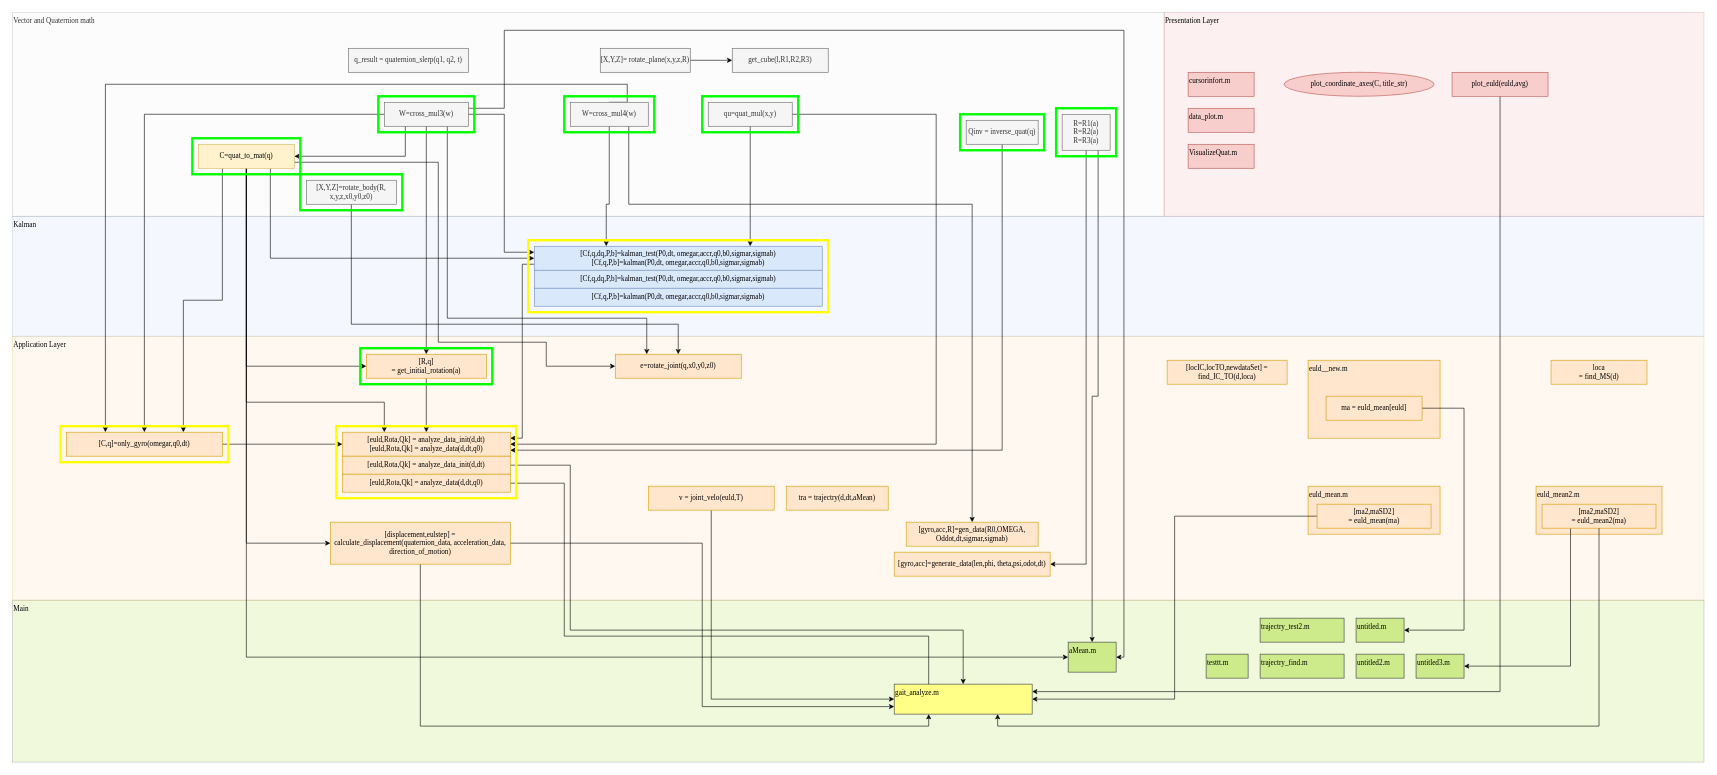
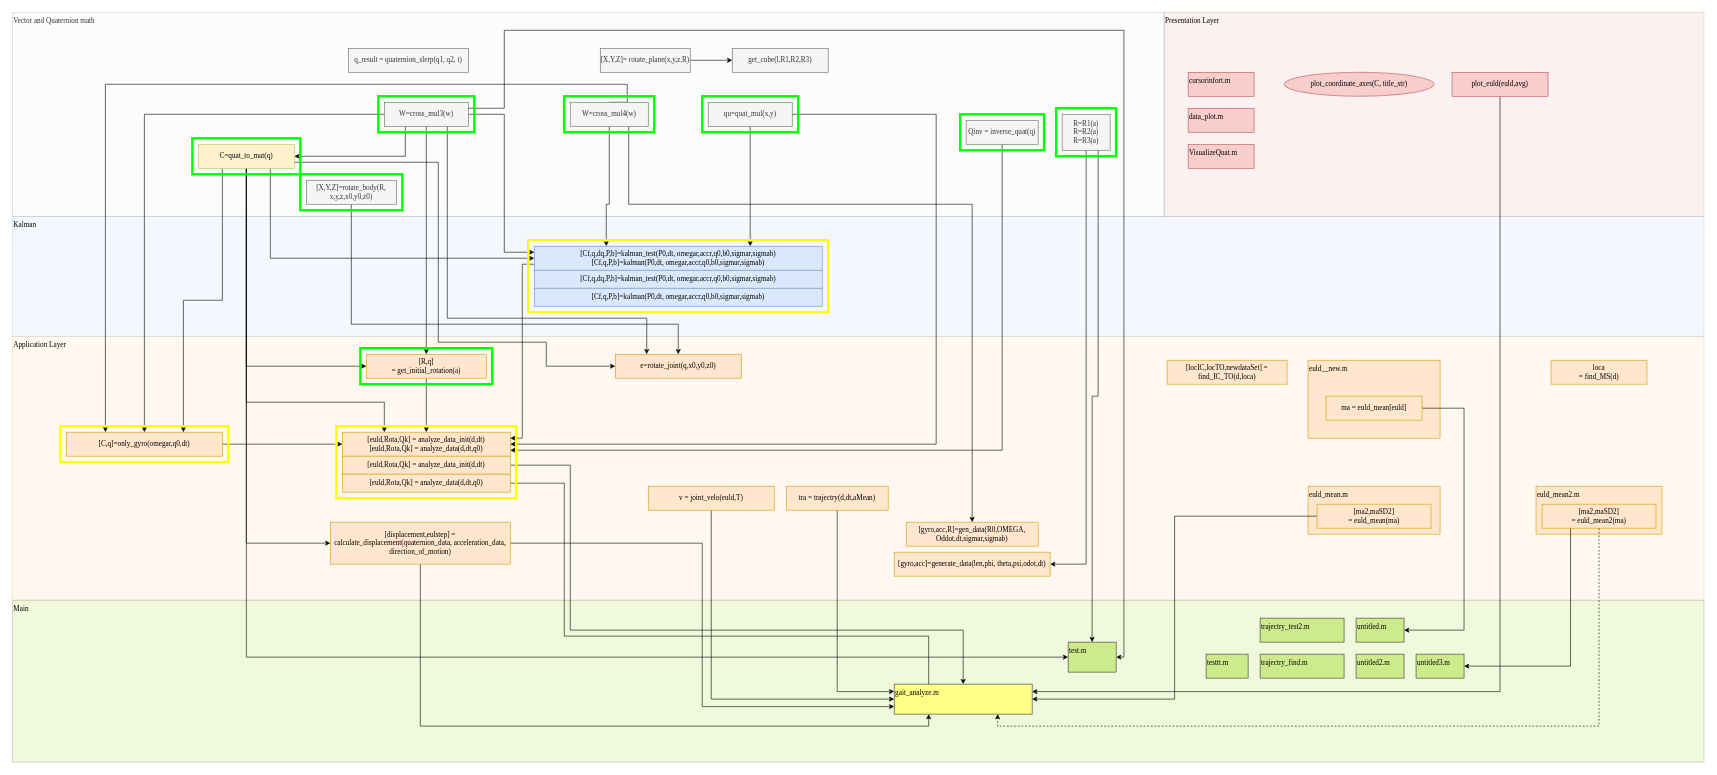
- <mxCell id="81" value="&lt;p style=&quot;margin-top: 0pt; margin-bottom: 0pt; margin-left: 0in; direction: ltr; unicode-bidi: embed; word-break: normal; font-size: 12px;&quot;&gt;&lt;span style=&quot;font-size: 12px;&quot;&gt;aMean.m&lt;/span&gt;&lt;/p&gt;" style="rounded=0;whiteSpace=wrap;html=1;fontFamily=Consolas;fontSize=12;verticalAlign=top;align=left;fillColor=#cdeb8b;strokeColor=#36393d;" vertex="1" parent="1"><mxGeometry x="1780" y="1070" width="80" height="50" as="geometry" /></mxCell>
+ <mxCell id="81" value="&lt;p style=&quot;margin-top: 0pt; margin-bottom: 0pt; margin-left: 0in; direction: ltr; unicode-bidi: embed; word-break: normal; font-size: 12px;&quot;&gt;&lt;span style=&quot;font-size: 12px;&quot;&gt;test.m&lt;/span&gt;&lt;/p&gt;" style="rounded=0;whiteSpace=wrap;html=1;fontFamily=Consolas;fontSize=12;verticalAlign=top;align=left;fillColor=#cdeb8b;strokeColor=#36393d;" vertex="1" parent="1"><mxGeometry x="1780" y="1070" width="80" height="50" as="geometry" /></mxCell>
+ <mxCell id="55" style="edgeStyle=orthogonalEdgeStyle;rounded=0;orthogonalLoop=1;jettySize=auto;html=1;exitX=0.5;exitY=1;exitDx=0;exitDy=0;entryX=0;entryY=0.25;entryDx=0;entryDy=0;" edge="1" parent="1" source="56" target="54"><mxGeometry relative="1" as="geometry" /></mxCell>
- <mxCell id="70" style="edgeStyle=orthogonalEdgeStyle;rounded=0;orthogonalLoop=1;jettySize=auto;html=1;exitX=0.5;exitY=1;exitDx=0;exitDy=0;entryX=0.75;entryY=1;entryDx=0;entryDy=0;" edge="1" parent="1" source="46" target="54"><mxGeometry relative="1" as="geometry" /></mxCell>
+ <mxCell id="70" style="edgeStyle=orthogonalEdgeStyle;rounded=0;orthogonalLoop=1;jettySize=auto;html=1;exitX=0.5;exitY=1;exitDx=0;exitDy=0;entryX=0.75;entryY=1;entryDx=0;entryDy=0;dashed=1;" edge="1" parent="1" source="46" target="54"><mxGeometry relative="1" as="geometry" /></mxCell>
